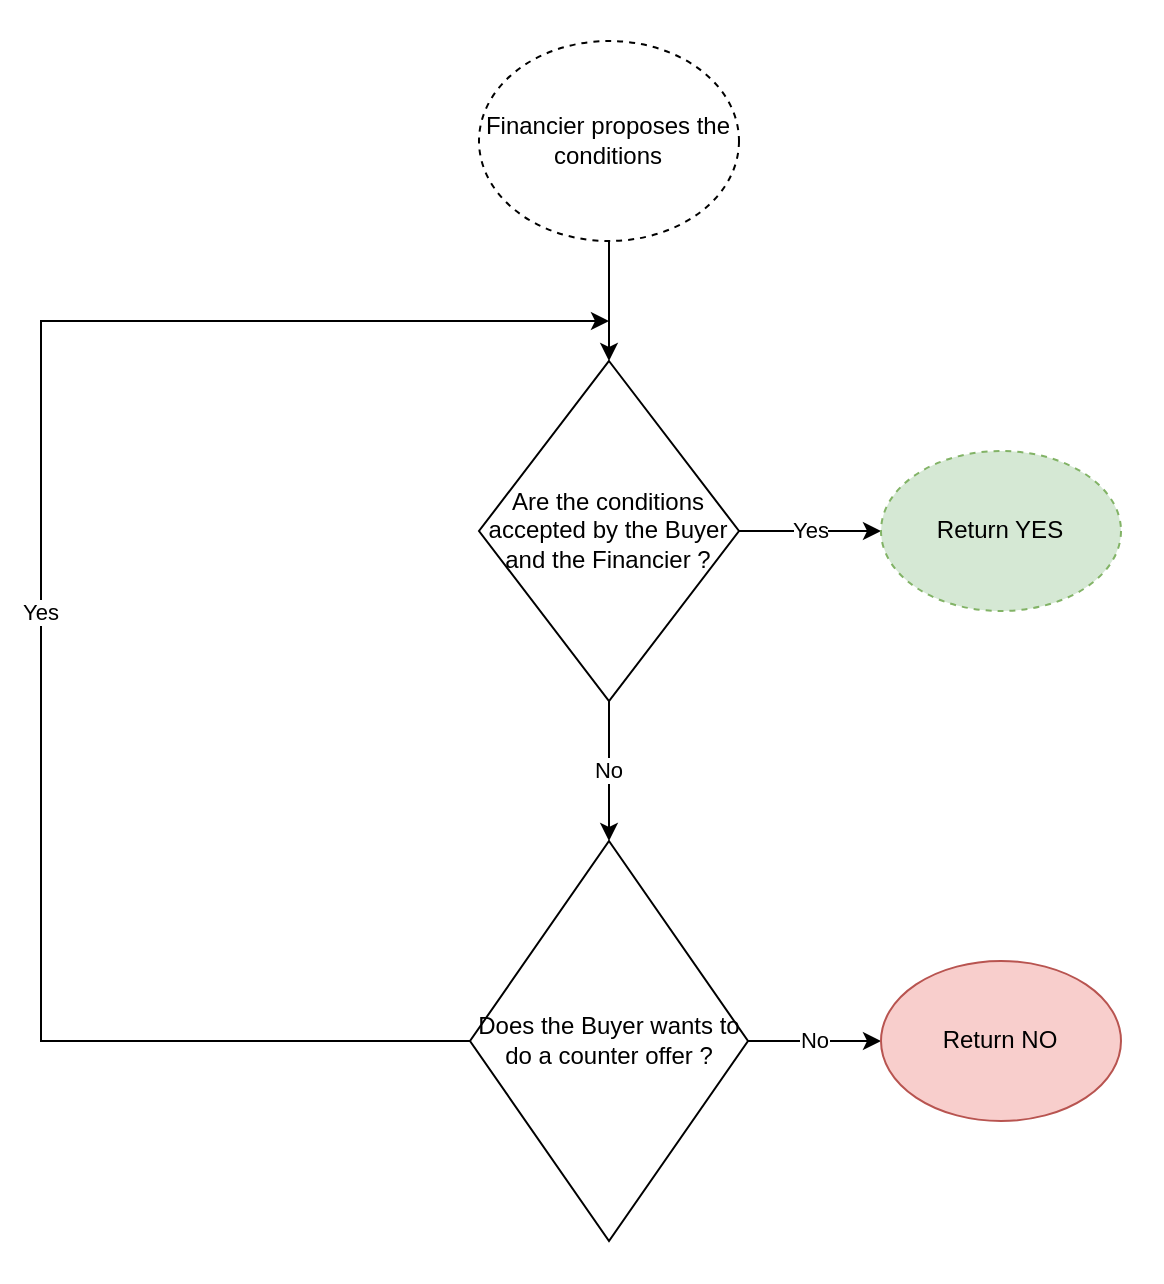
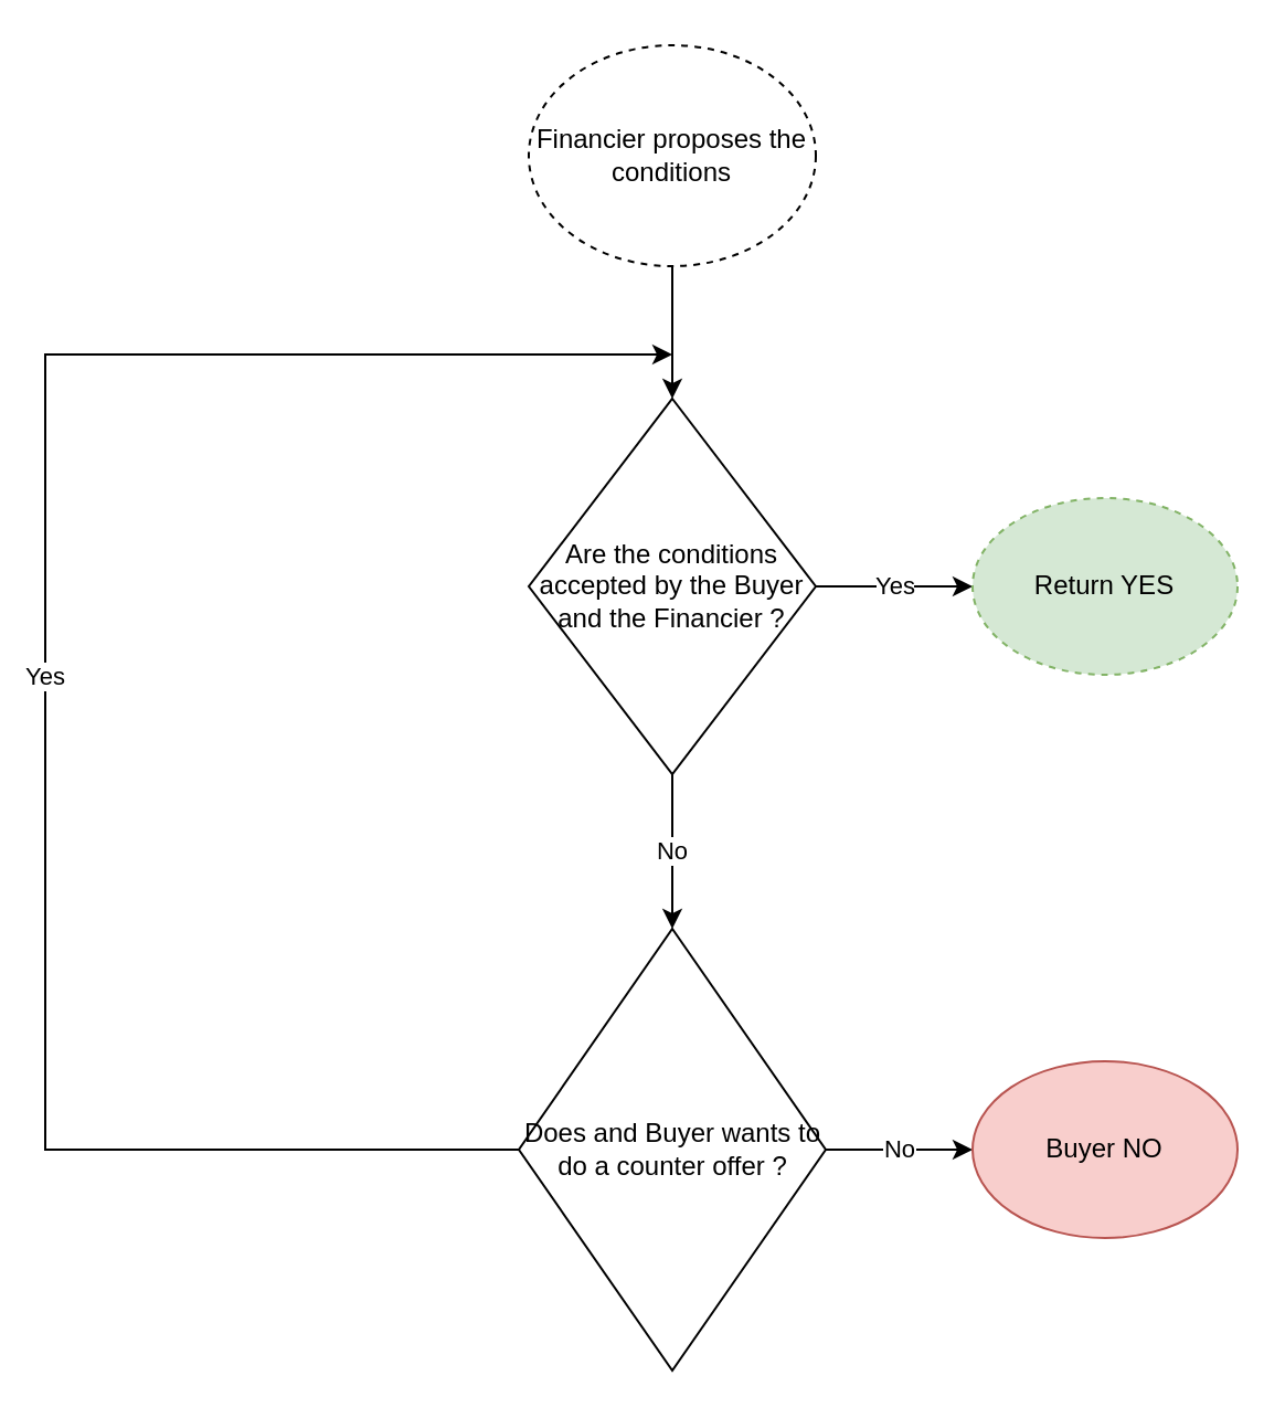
- <mxCell id="10" value="Does the Buyer wants to do a counter offer ?" style="rhombus;whiteSpace=wrap;html=1;" vertex="1" parent="1"><mxGeometry x="234.5" y="420" width="139" height="200" as="geometry" /></mxCell>
+ <mxCell id="10" value="Does and Buyer wants to do a counter offer ?" style="rhombus;whiteSpace=wrap;html=1;" vertex="1" parent="1"><mxGeometry x="234.5" y="420" width="139" height="200" as="geometry" /></mxCell>
- <mxCell id="11" value="Return NO" style="ellipse;whiteSpace=wrap;html=1;fillColor=#f8cecc;strokeColor=#b85450;" vertex="1" parent="1"><mxGeometry x="440" y="480" width="120" height="80" as="geometry" /></mxCell>
+ <mxCell id="11" value="Buyer NO" style="ellipse;whiteSpace=wrap;html=1;fillColor=#f8cecc;strokeColor=#b85450;" vertex="1" parent="1"><mxGeometry x="440" y="480" width="120" height="80" as="geometry" /></mxCell>
